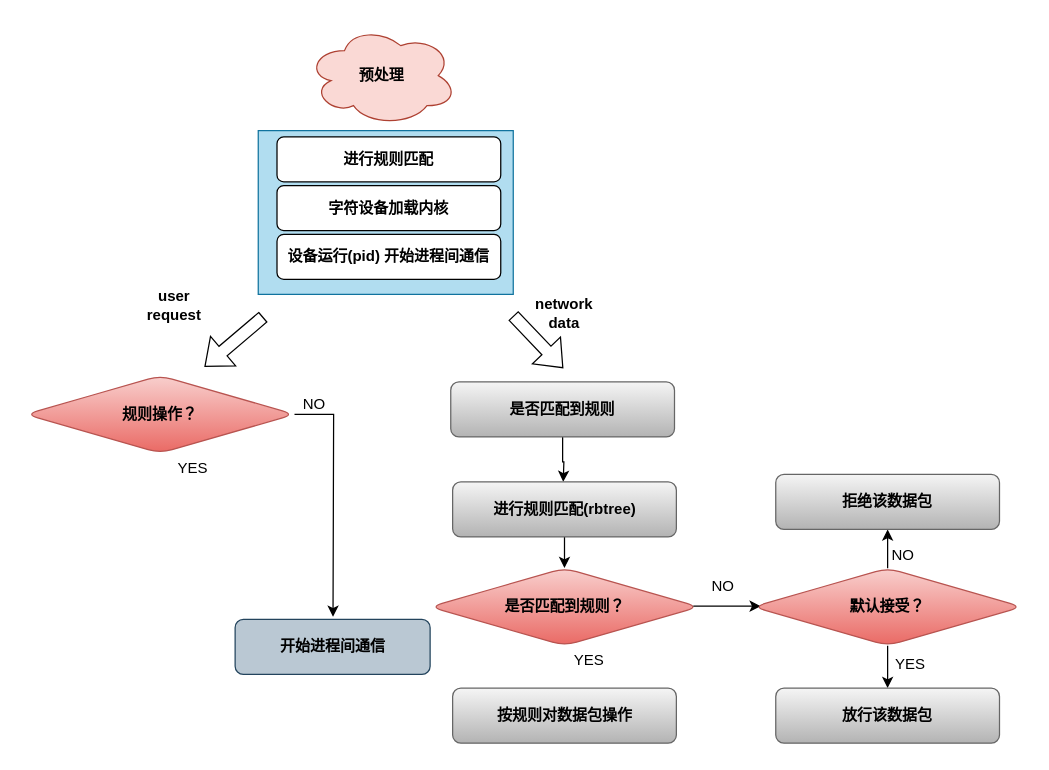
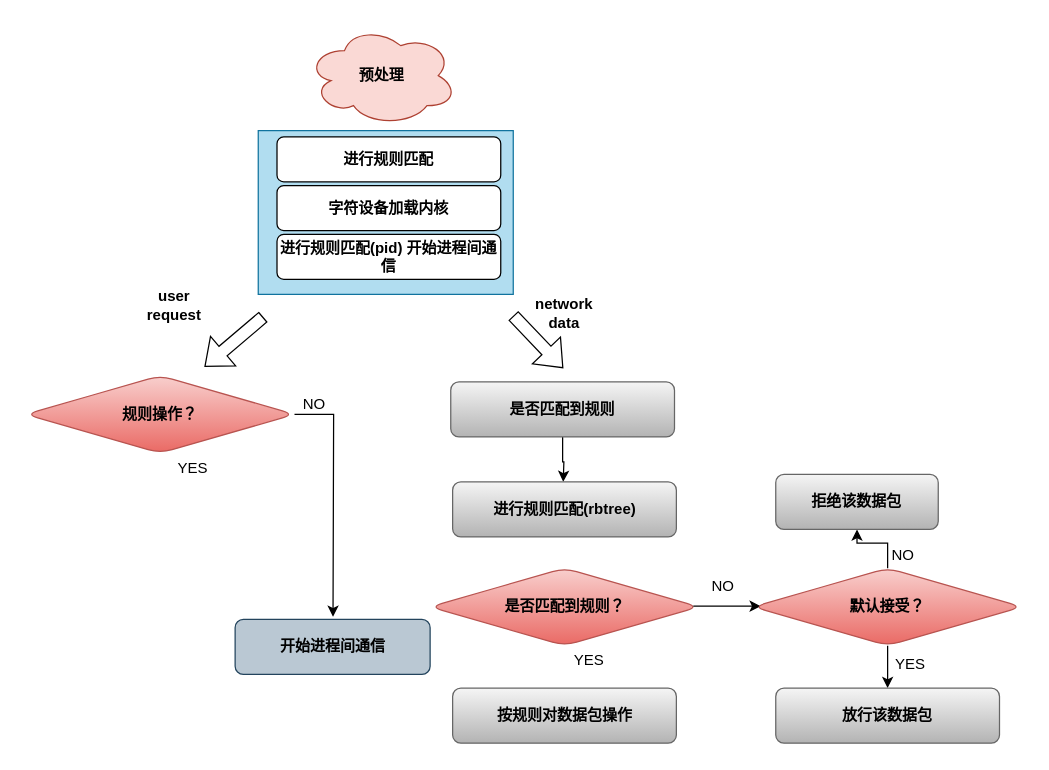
- <mxCell id="6" value="设备运行(pid) 开始进程间通信" style="rounded=1;whiteSpace=wrap;html=1;fontFamily=Helvetica;fontStyle=1" vertex="1" parent="1"><mxGeometry x="221" y="187" width="179" height="36" as="geometry" /></mxCell>
+ <mxCell id="6" value="进行规则匹配(pid) 开始进程间通信" style="rounded=1;whiteSpace=wrap;html=1;fontFamily=Helvetica;fontStyle=1" vertex="1" parent="1"><mxGeometry x="221" y="187" width="179" height="36" as="geometry" /></mxCell>
- <mxCell id="23" value="拒绝该数据包" style="rounded=1;whiteSpace=wrap;html=1;fontStyle=1;fillColor=#f5f5f5;gradientColor=#b3b3b3;strokeColor=#666666;" vertex="1" parent="1"><mxGeometry x="620" y="379" width="179" height="44" as="geometry" /></mxCell>
+ <mxCell id="23" value="拒绝该数据包" style="rounded=1;whiteSpace=wrap;html=1;fontStyle=1;fillColor=#f5f5f5;gradientColor=#b3b3b3;strokeColor=#666666;" vertex="1" parent="1"><mxGeometry x="620" y="379" width="130" height="44" as="geometry" /></mxCell>
- <mxCell id="13" value="" style="edgeStyle=orthogonalEdgeStyle;rounded=0;orthogonalLoop=1;jettySize=auto;html=1;" edge="1" parent="1" source="14" target="15"><mxGeometry relative="1" as="geometry" /></mxCell>
